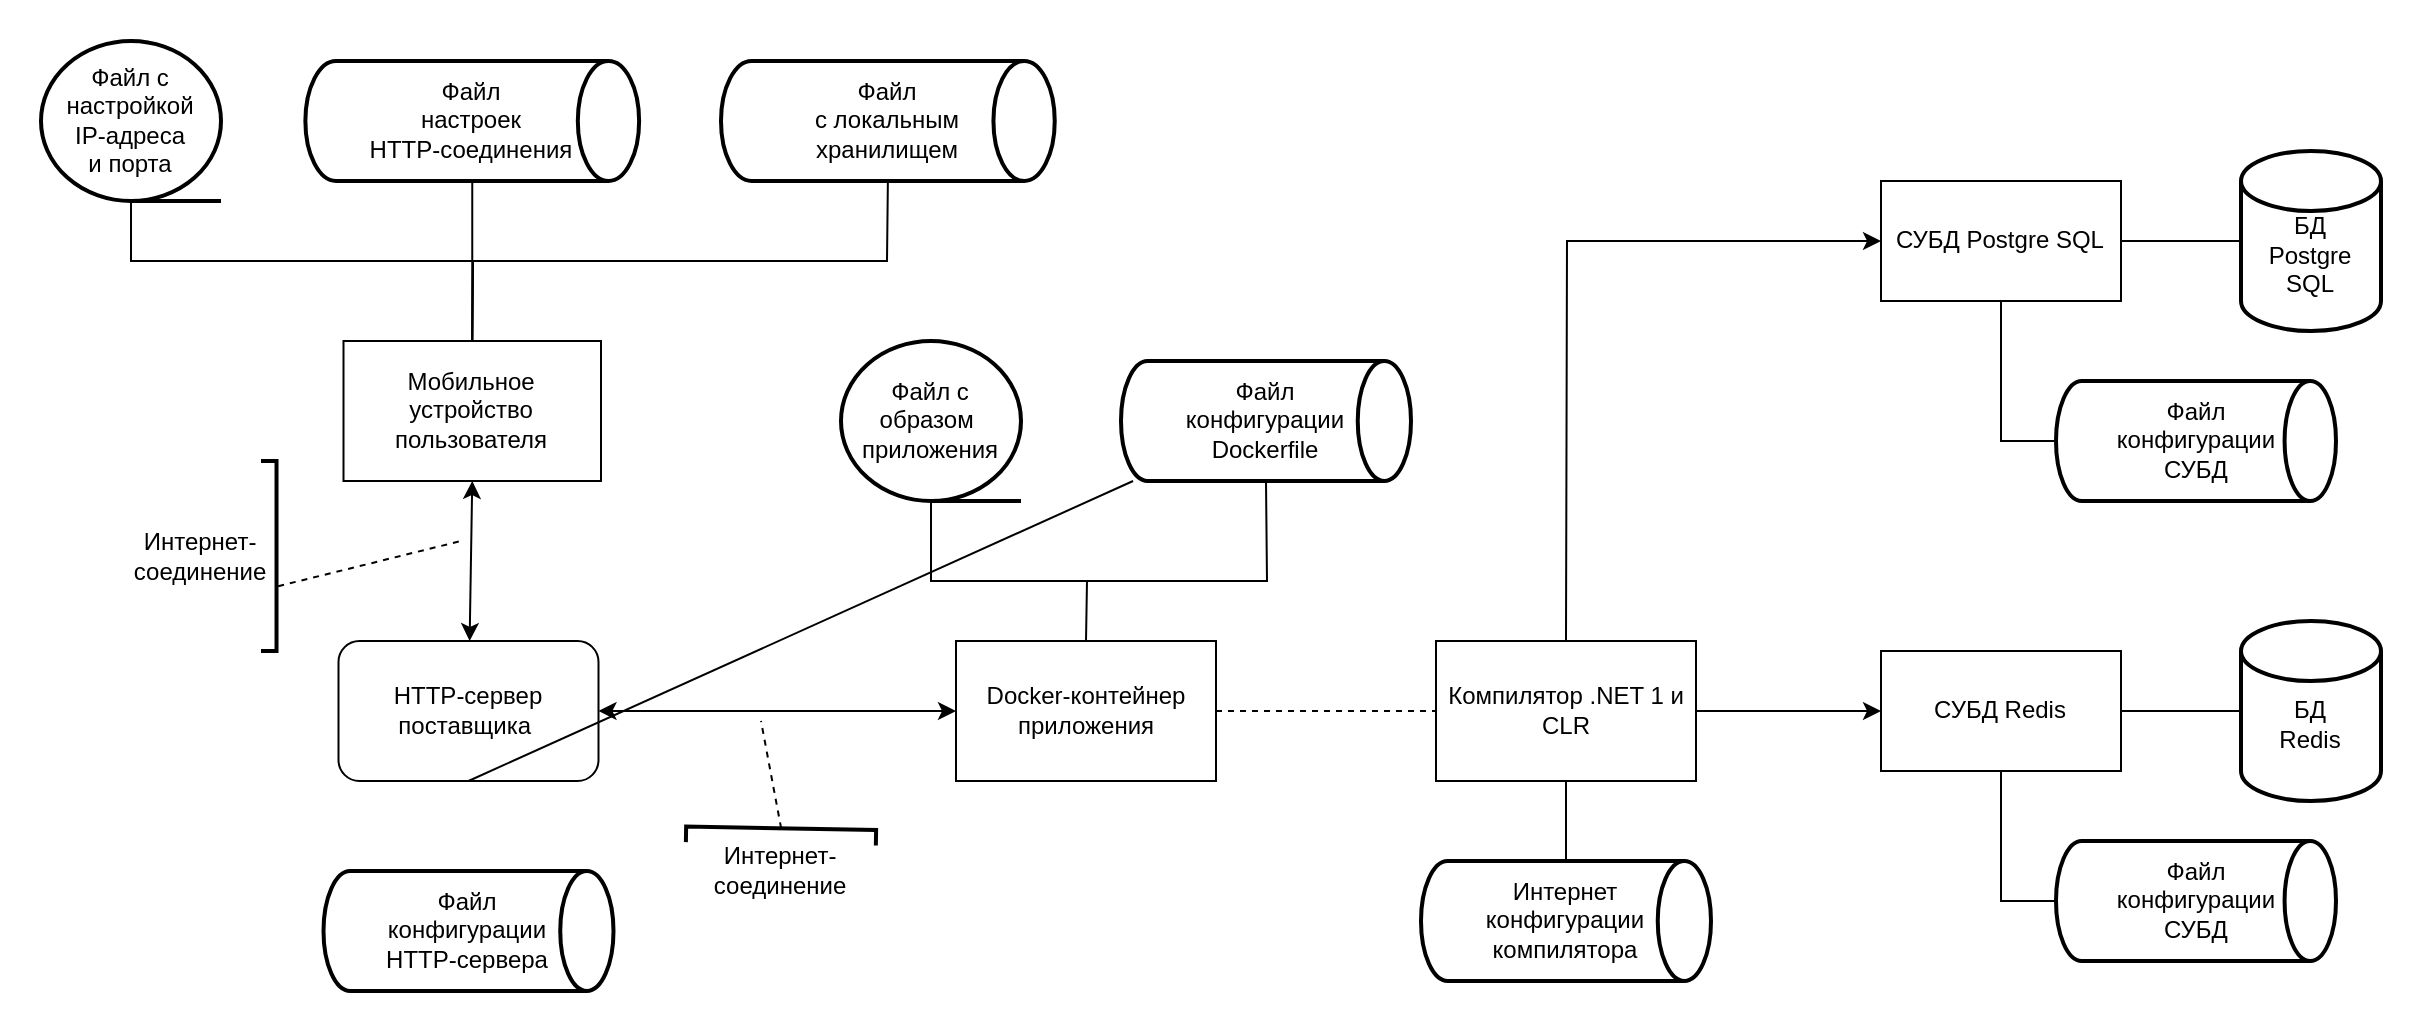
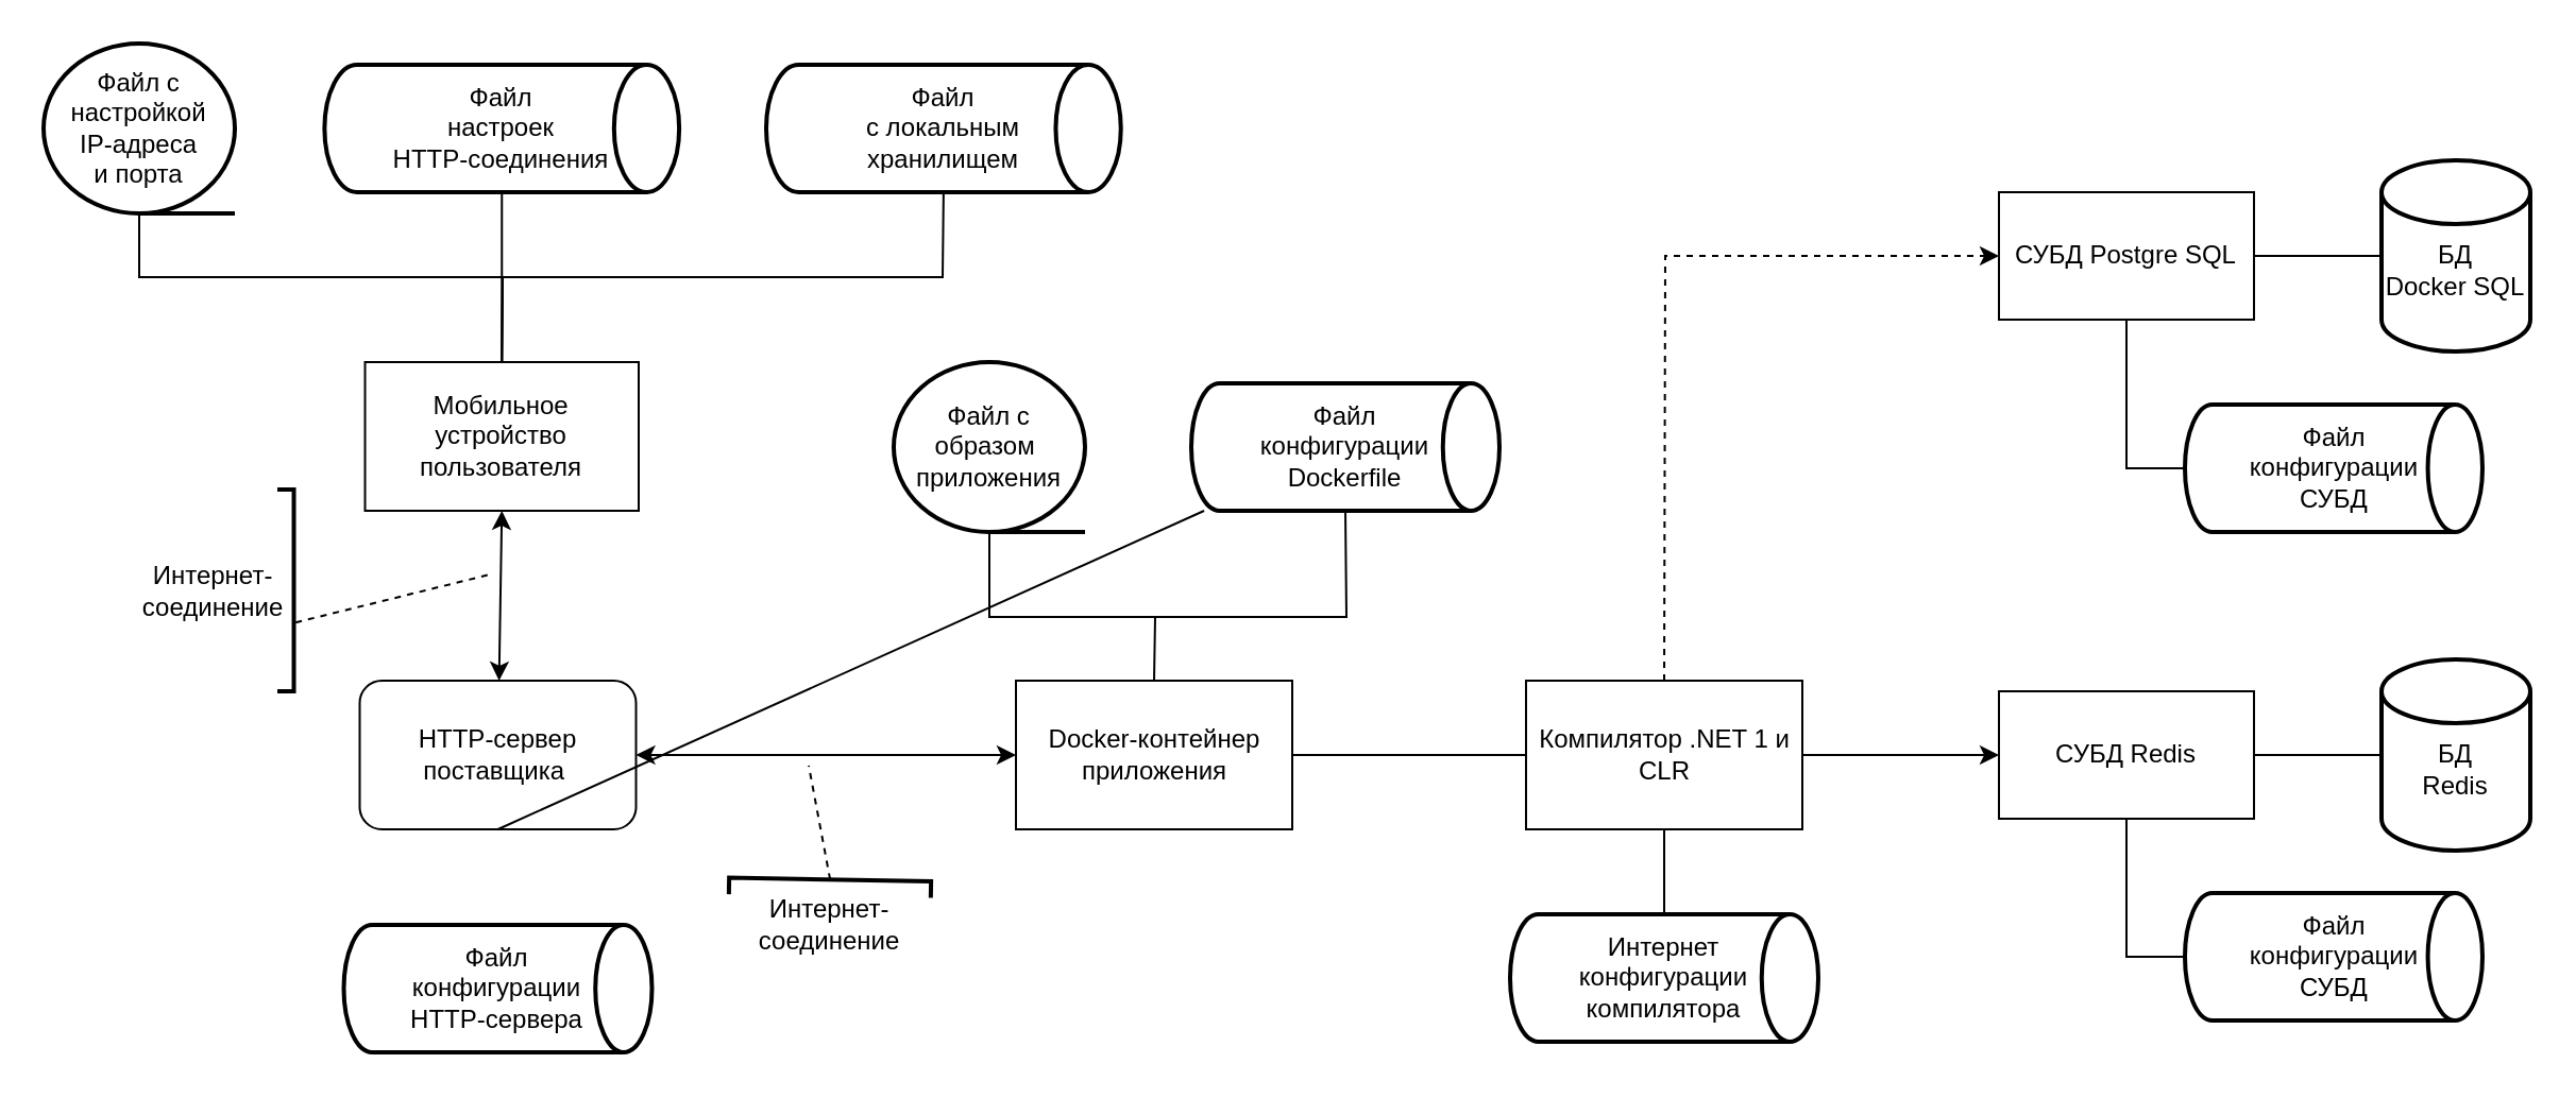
- <mxCell id="8" value="&lt;div&gt;&lt;br&gt;&lt;/div&gt;БД&lt;div&gt;&lt;span style=&quot;background-color: initial;&quot;&gt;Postgre SQL&lt;/span&gt;&lt;br&gt;&lt;/div&gt;" style="strokeWidth=2;html=1;shape=mxgraph.flowchart.database;whiteSpace=wrap;" vertex="1" parent="1"><mxGeometry x="1120" y="75" width="70" height="90" as="geometry" /></mxCell>
+ <mxCell id="8" value="&lt;div&gt;&lt;br&gt;&lt;/div&gt;БД&lt;div&gt;&lt;span style=&quot;background-color: initial;&quot;&gt;Docker SQL&lt;/span&gt;&lt;br&gt;&lt;/div&gt;" style="strokeWidth=2;html=1;shape=mxgraph.flowchart.database;whiteSpace=wrap;" vertex="1" parent="1"><mxGeometry x="1120" y="75" width="70" height="90" as="geometry" /></mxCell>
- <mxCell id="22" value="" style="endArrow=classic;html=1;rounded=0;exitX=0.5;exitY=0;exitDx=0;exitDy=0;entryX=0;entryY=0.5;entryDx=0;entryDy=0;" edge="1" parent="1" source="2" target="7"><mxGeometry width="50" height="50" relative="1" as="geometry"><mxPoint x="660" y="330" as="sourcePoint" /><mxPoint x="710" y="280" as="targetPoint" /><Array as="points"><mxPoint x="783" y="120" /></Array></mxGeometry></mxCell>
+ <mxCell id="22" value="" style="endArrow=classic;html=1;rounded=0;exitX=0.5;exitY=0;exitDx=0;exitDy=0;entryX=0;entryY=0.5;entryDx=0;entryDy=0;dashed=1;" edge="1" parent="1" source="2" target="7"><mxGeometry width="50" height="50" relative="1" as="geometry"><mxPoint x="660" y="330" as="sourcePoint" /><mxPoint x="710" y="280" as="targetPoint" /><Array as="points"><mxPoint x="783" y="120" /></Array></mxGeometry></mxCell>
- <mxCell id="28" value="" style="endArrow=none;html=1;rounded=0;exitX=1;exitY=0.5;exitDx=0;exitDy=0;entryX=0;entryY=0.5;entryDx=0;entryDy=0;dashed=1;" edge="1" parent="1" source="10" target="2"><mxGeometry width="50" height="50" relative="1" as="geometry"><mxPoint x="580" y="350" as="sourcePoint" /><mxPoint x="630" y="300" as="targetPoint" /></mxGeometry></mxCell>
+ <mxCell id="28" value="" style="endArrow=none;html=1;rounded=0;exitX=1;exitY=0.5;exitDx=0;exitDy=0;entryX=0;entryY=0.5;entryDx=0;entryDy=0;" edge="1" parent="1" source="10" target="2"><mxGeometry width="50" height="50" relative="1" as="geometry"><mxPoint x="580" y="350" as="sourcePoint" /><mxPoint x="630" y="300" as="targetPoint" /></mxGeometry></mxCell>
